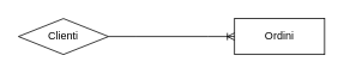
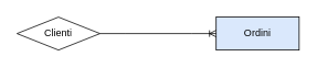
- <mxCell id="3" value="Ordini" style="whiteSpace=wrap;html=1;align=center;" vertex="1" parent="1"><mxGeometry x="260" y="20" width="100" height="40" as="geometry" /></mxCell>
+ <mxCell id="3" value="Ordini" style="whiteSpace=wrap;html=1;align=center;fillColor=#dae8fc;" vertex="1" parent="1"><mxGeometry x="260" y="20" width="100" height="40" as="geometry" /></mxCell>
